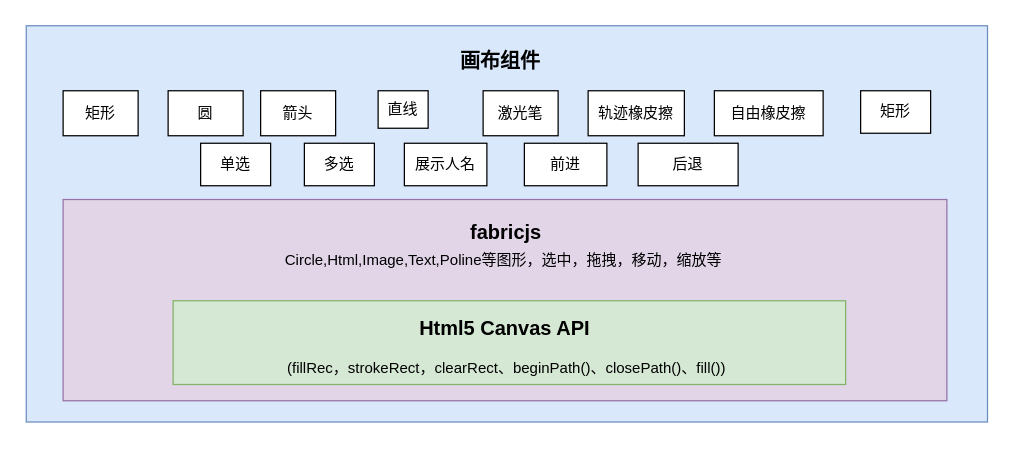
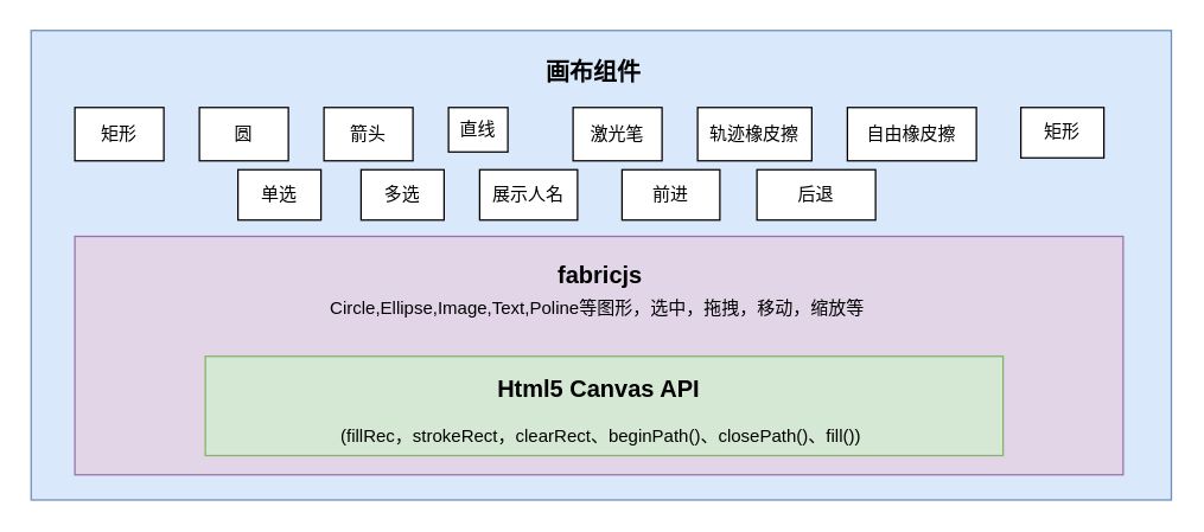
- <mxCell id="12" value="箭头" style="rounded=0;whiteSpace=wrap;html=1;" vertex="1" parent="1"><mxGeometry x="208" y="72" width="60" height="36" as="geometry" /></mxCell>
+ <mxCell id="12" value="箭头" style="rounded=0;whiteSpace=wrap;html=1;" vertex="1" parent="1"><mxGeometry x="218" y="72" width="60" height="36" as="geometry" /></mxCell>
- <mxCell id="8" value="Circle,Html,Image,Text,Poline等图形，选中，拖拽，移动，缩放等" style="text;html=1;align=center;verticalAlign=middle;whiteSpace=wrap;rounded=0;" vertex="1" parent="1"><mxGeometry x="73" y="193" width="659" height="30" as="geometry" /></mxCell>
+ <mxCell id="8" value="Circle,Ellipse,Image,Text,Poline等图形，选中，拖拽，移动，缩放等" style="text;html=1;align=center;verticalAlign=middle;whiteSpace=wrap;rounded=0;" vertex="1" parent="1"><mxGeometry x="73" y="193" width="659" height="30" as="geometry" /></mxCell>
